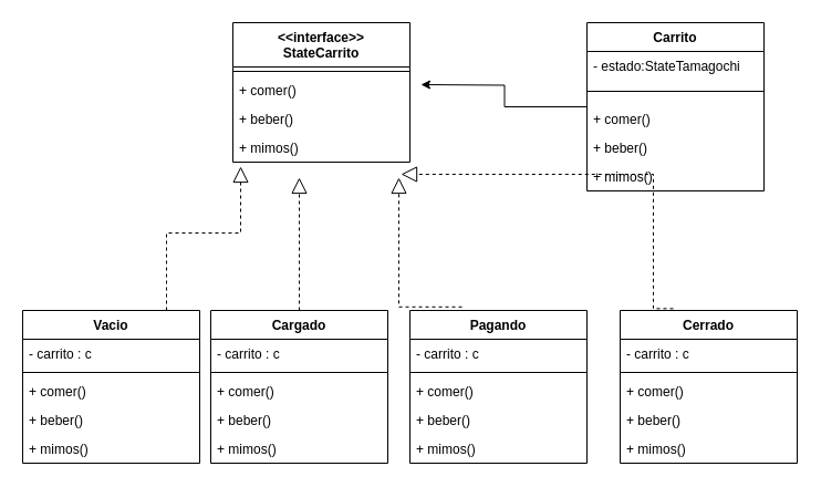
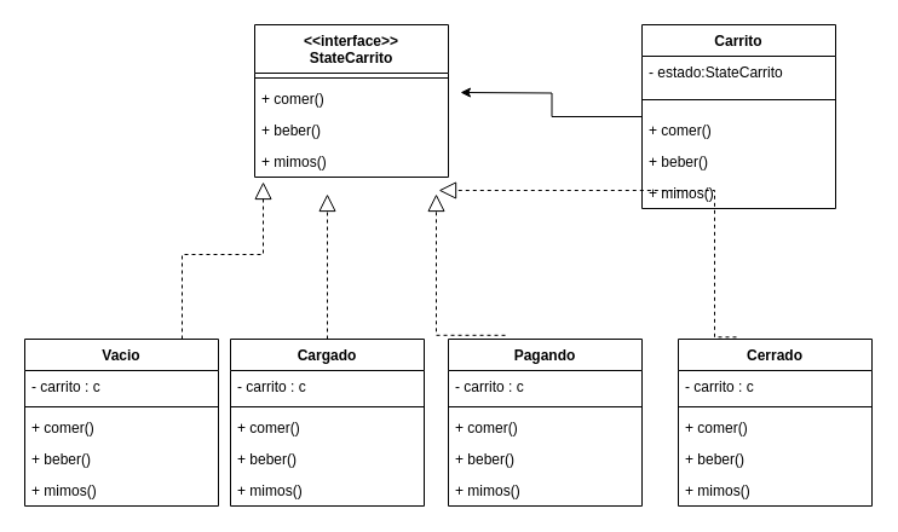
- <mxCell id="37" value="- estado:StateTamagochi" style="text;strokeColor=none;fillColor=none;align=left;verticalAlign=top;spacingLeft=4;spacingRight=4;overflow=hidden;rotatable=0;points=[[0,0.5],[1,0.5]];portConstraint=eastwest;" vertex="1" parent="36"><mxGeometry y="26" width="160" height="24" as="geometry" /></mxCell>
+ <mxCell id="37" value="- estado:StateCarrito" style="text;strokeColor=none;fillColor=none;align=left;verticalAlign=top;spacingLeft=4;spacingRight=4;overflow=hidden;rotatable=0;points=[[0,0.5],[1,0.5]];portConstraint=eastwest;" vertex="1" parent="36"><mxGeometry y="26" width="160" height="24" as="geometry" /></mxCell>
